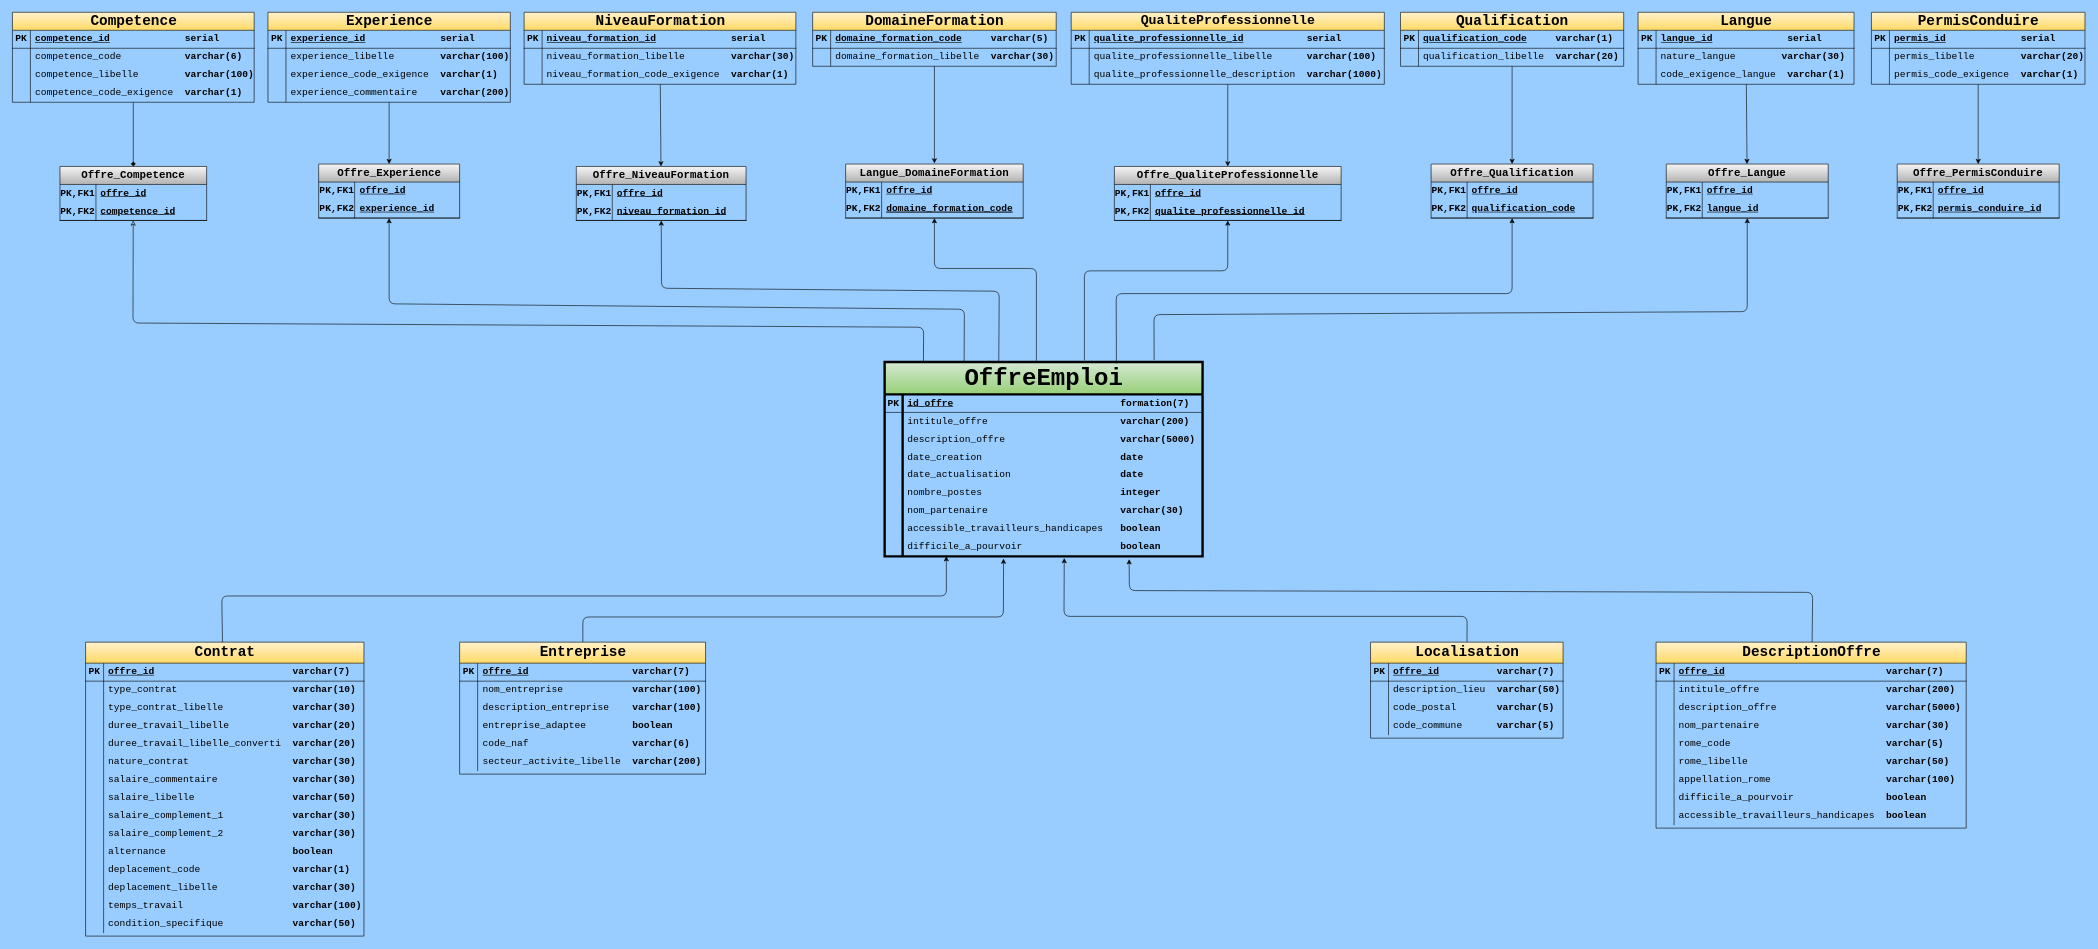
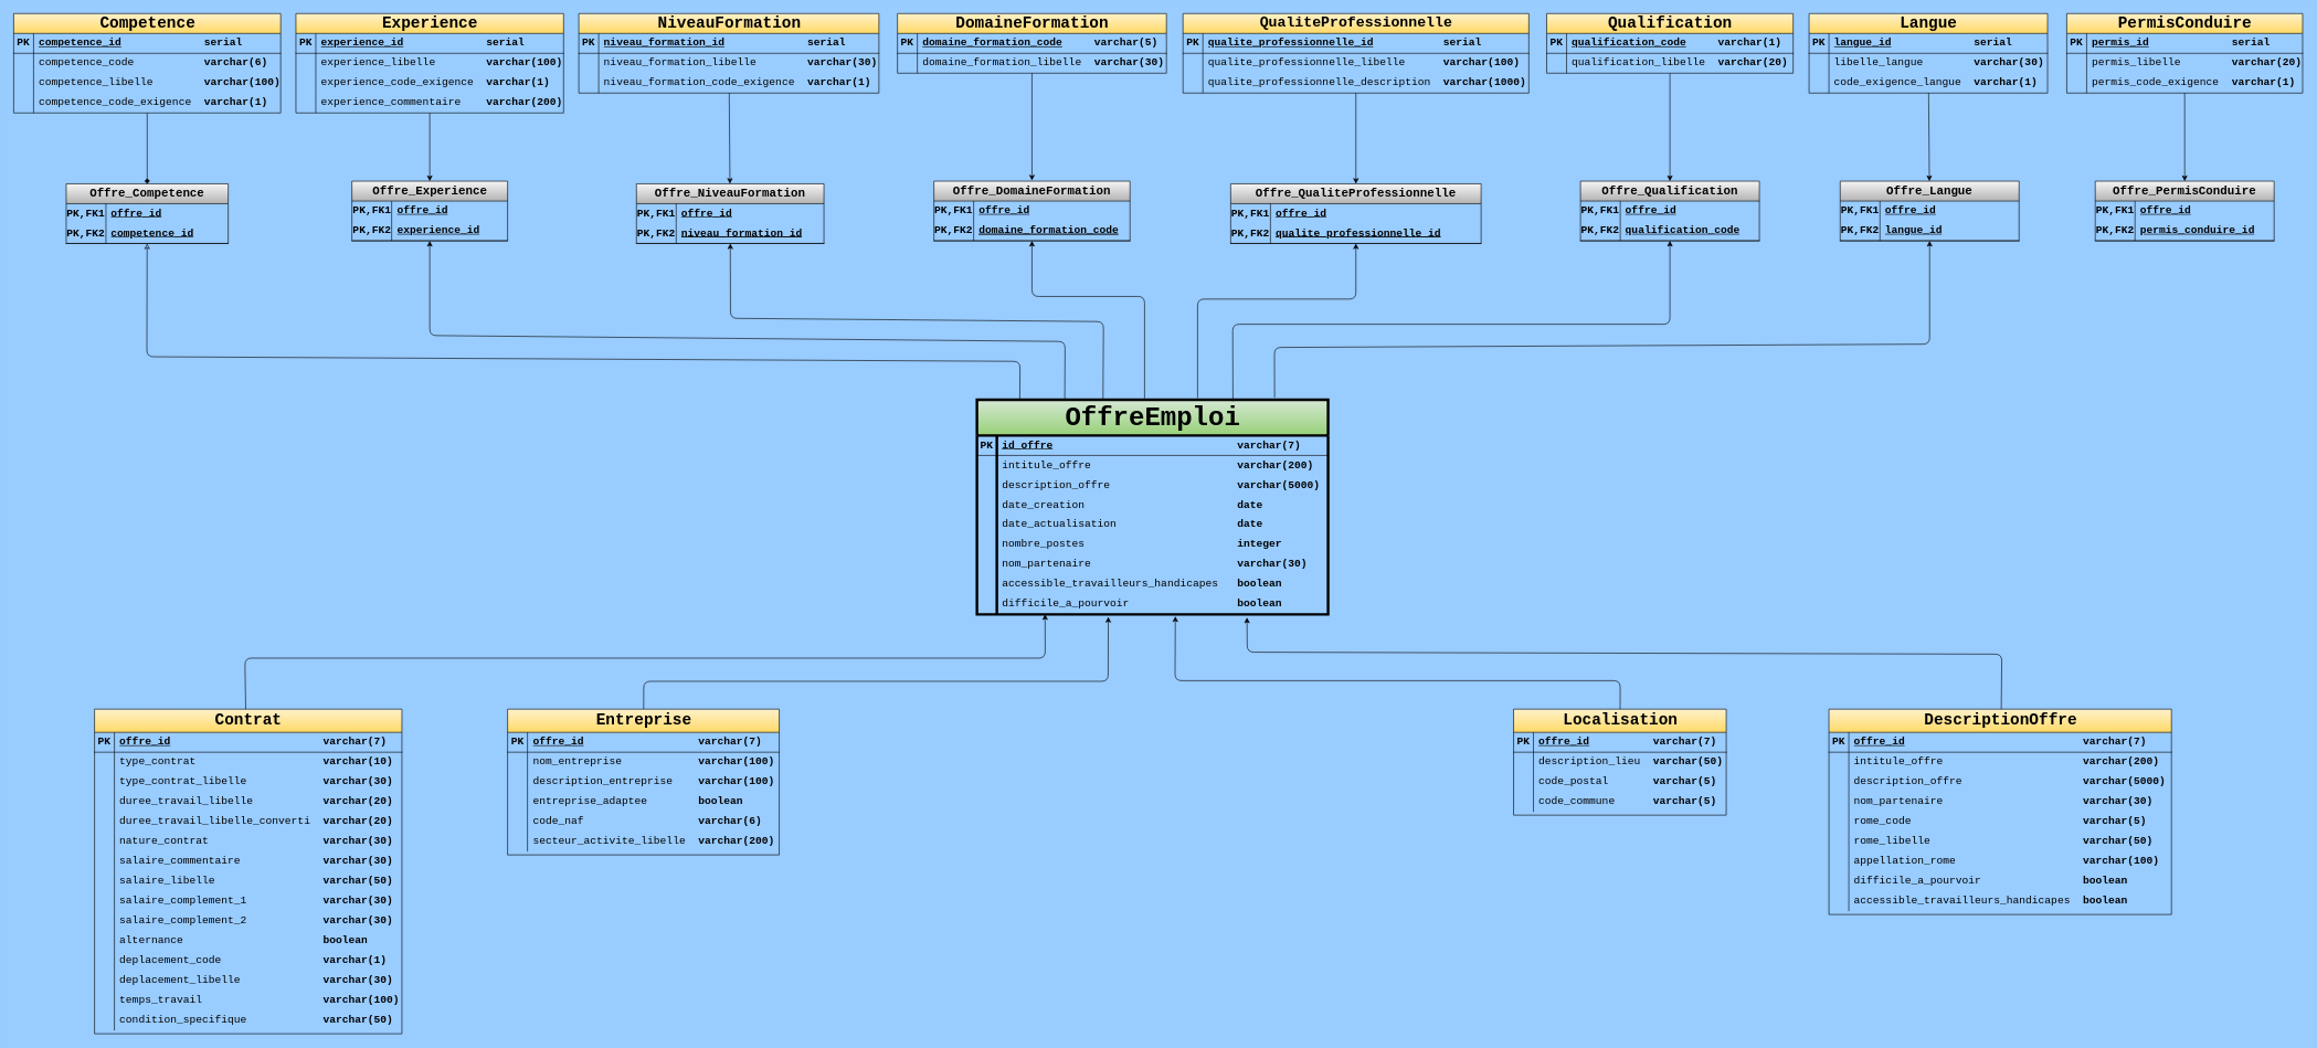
- <mxCell id="145" value="&lt;div&gt;&lt;span style=&quot;background-color: transparent;&quot;&gt;nature_langue&amp;nbsp; &amp;nbsp; &amp;nbsp; &amp;nbsp; &lt;/span&gt;&lt;b&gt;varchar(3&lt;/b&gt;&lt;b style=&quot;background-color: transparent; color: light-dark(rgb(0, 0, 0), rgb(255, 255, 255));&quot;&gt;0)&lt;/b&gt;&lt;/div&gt;" style="shape=partialRectangle;connectable=0;fillColor=none;top=0;left=0;bottom=0;right=0;align=left;spacingLeft=6;overflow=hidden;whiteSpace=wrap;html=1;rounded=0;fontFamily=Courier New;fontSize=16;strokeColor=#000000;" parent="143" vertex="1"><mxGeometry x="30" width="330" height="30" as="geometry"><mxRectangle width="330" height="30" as="alternateBounds" /></mxGeometry></mxCell>
+ <mxCell id="145" value="&lt;div&gt;&lt;span style=&quot;background-color: transparent;&quot;&gt;libelle_langue&amp;nbsp; &amp;nbsp; &amp;nbsp; &amp;nbsp; &lt;/span&gt;&lt;b&gt;varchar(3&lt;/b&gt;&lt;b style=&quot;background-color: transparent; color: light-dark(rgb(0, 0, 0), rgb(255, 255, 255));&quot;&gt;0)&lt;/b&gt;&lt;/div&gt;" style="shape=partialRectangle;connectable=0;fillColor=none;top=0;left=0;bottom=0;right=0;align=left;spacingLeft=6;overflow=hidden;whiteSpace=wrap;html=1;rounded=0;fontFamily=Courier New;fontSize=16;strokeColor=#000000;" parent="143" vertex="1"><mxGeometry x="30" width="330" height="30" as="geometry"><mxRectangle width="330" height="30" as="alternateBounds" /></mxGeometry></mxCell>
- <mxCell id="214" value="&lt;font style=&quot;font-size: 18px;&quot;&gt;Langue_DomaineFormation&lt;/font&gt;" style="shape=table;startSize=30;container=1;collapsible=1;childLayout=tableLayout;fixedRows=1;rowLines=0;fontStyle=1;align=center;resizeLast=1;html=1;whiteSpace=wrap;fillColor=#f5f5f5;strokeColor=#000000;fontFamily=Courier New;fontSize=16;gradientColor=#b3b3b3;" vertex="1" parent="1"><mxGeometry x="1409" y="273" width="296" height="90" as="geometry" /></mxCell>
+ <mxCell id="214" value="&lt;font style=&quot;font-size: 18px;&quot;&gt;Offre_DomaineFormation&lt;/font&gt;" style="shape=table;startSize=30;container=1;collapsible=1;childLayout=tableLayout;fixedRows=1;rowLines=0;fontStyle=1;align=center;resizeLast=1;html=1;whiteSpace=wrap;fillColor=#f5f5f5;strokeColor=#000000;fontFamily=Courier New;fontSize=16;gradientColor=#b3b3b3;" vertex="1" parent="1"><mxGeometry x="1409" y="273" width="296" height="90" as="geometry" /></mxCell>
- <mxCell id="5" value="&lt;u&gt;id_&lt;/u&gt;&lt;u style=&quot;background-color: transparent; color: light-dark(rgb(0, 0, 0), rgb(255, 255, 255));&quot;&gt;offre&lt;/u&gt;&lt;span style=&quot;background-color: transparent; color: light-dark(rgb(0, 0, 0), rgb(255, 255, 255));&quot;&gt;&amp;nbsp; &amp;nbsp; &amp;nbsp; &amp;nbsp; &amp;nbsp; &amp;nbsp; &amp;nbsp; &amp;nbsp; &amp;nbsp; &amp;nbsp; &amp;nbsp; &amp;nbsp; &amp;nbsp; &amp;nbsp; &amp;nbsp;formation(7)&lt;/span&gt;" style="shape=partialRectangle;connectable=0;fillColor=none;top=0;left=0;bottom=0;right=0;align=left;spacingLeft=6;fontStyle=1;overflow=hidden;whiteSpace=wrap;html=1;rounded=0;fontFamily=Courier New;fontSize=16;perimeterSpacing=0;shadow=0;swimlaneFillColor=none;strokeColor=#000000;" parent="3" vertex="1"><mxGeometry x="30" width="500" height="30" as="geometry"><mxRectangle width="500" height="30" as="alternateBounds" /></mxGeometry></mxCell>
+ <mxCell id="5" value="&lt;u&gt;id_&lt;/u&gt;&lt;u style=&quot;background-color: transparent; color: light-dark(rgb(0, 0, 0), rgb(255, 255, 255));&quot;&gt;offre&lt;/u&gt;&lt;span style=&quot;background-color: transparent; color: light-dark(rgb(0, 0, 0), rgb(255, 255, 255));&quot;&gt;&amp;nbsp; &amp;nbsp; &amp;nbsp; &amp;nbsp; &amp;nbsp; &amp;nbsp; &amp;nbsp; &amp;nbsp; &amp;nbsp; &amp;nbsp; &amp;nbsp; &amp;nbsp; &amp;nbsp; &amp;nbsp; &amp;nbsp;varchar(7)&lt;/span&gt;" style="shape=partialRectangle;connectable=0;fillColor=none;top=0;left=0;bottom=0;right=0;align=left;spacingLeft=6;fontStyle=1;overflow=hidden;whiteSpace=wrap;html=1;rounded=0;fontFamily=Courier New;fontSize=16;perimeterSpacing=0;shadow=0;swimlaneFillColor=none;strokeColor=#000000;" parent="3" vertex="1"><mxGeometry x="30" width="500" height="30" as="geometry"><mxRectangle width="500" height="30" as="alternateBounds" /></mxGeometry></mxCell>
